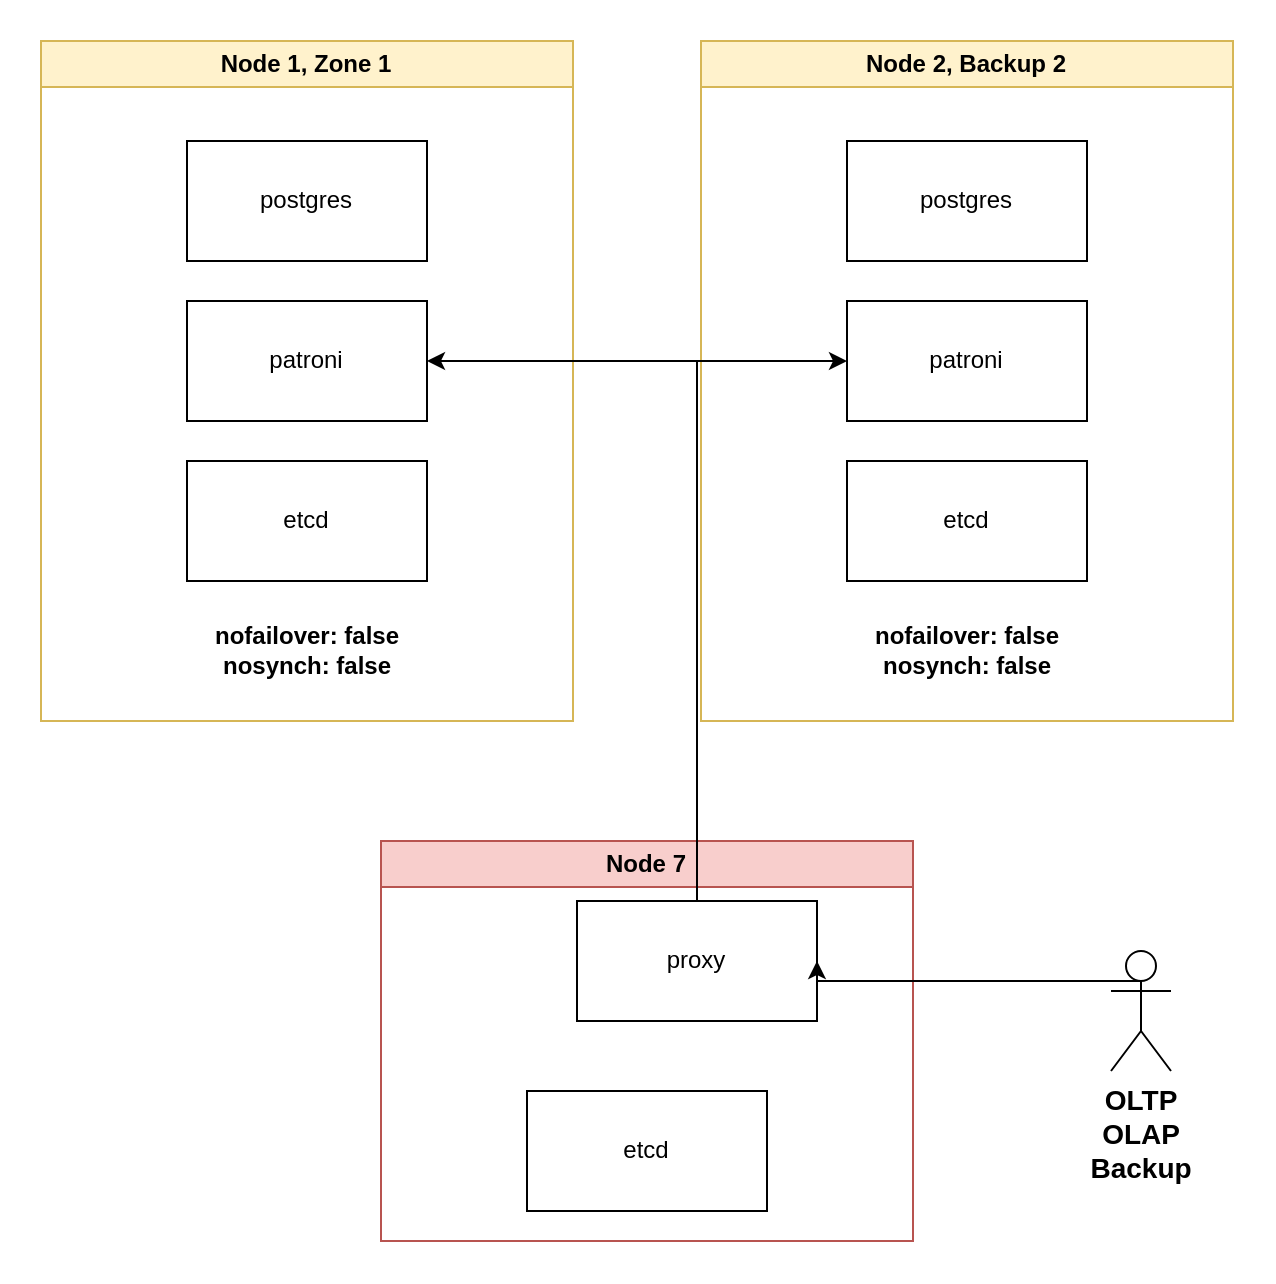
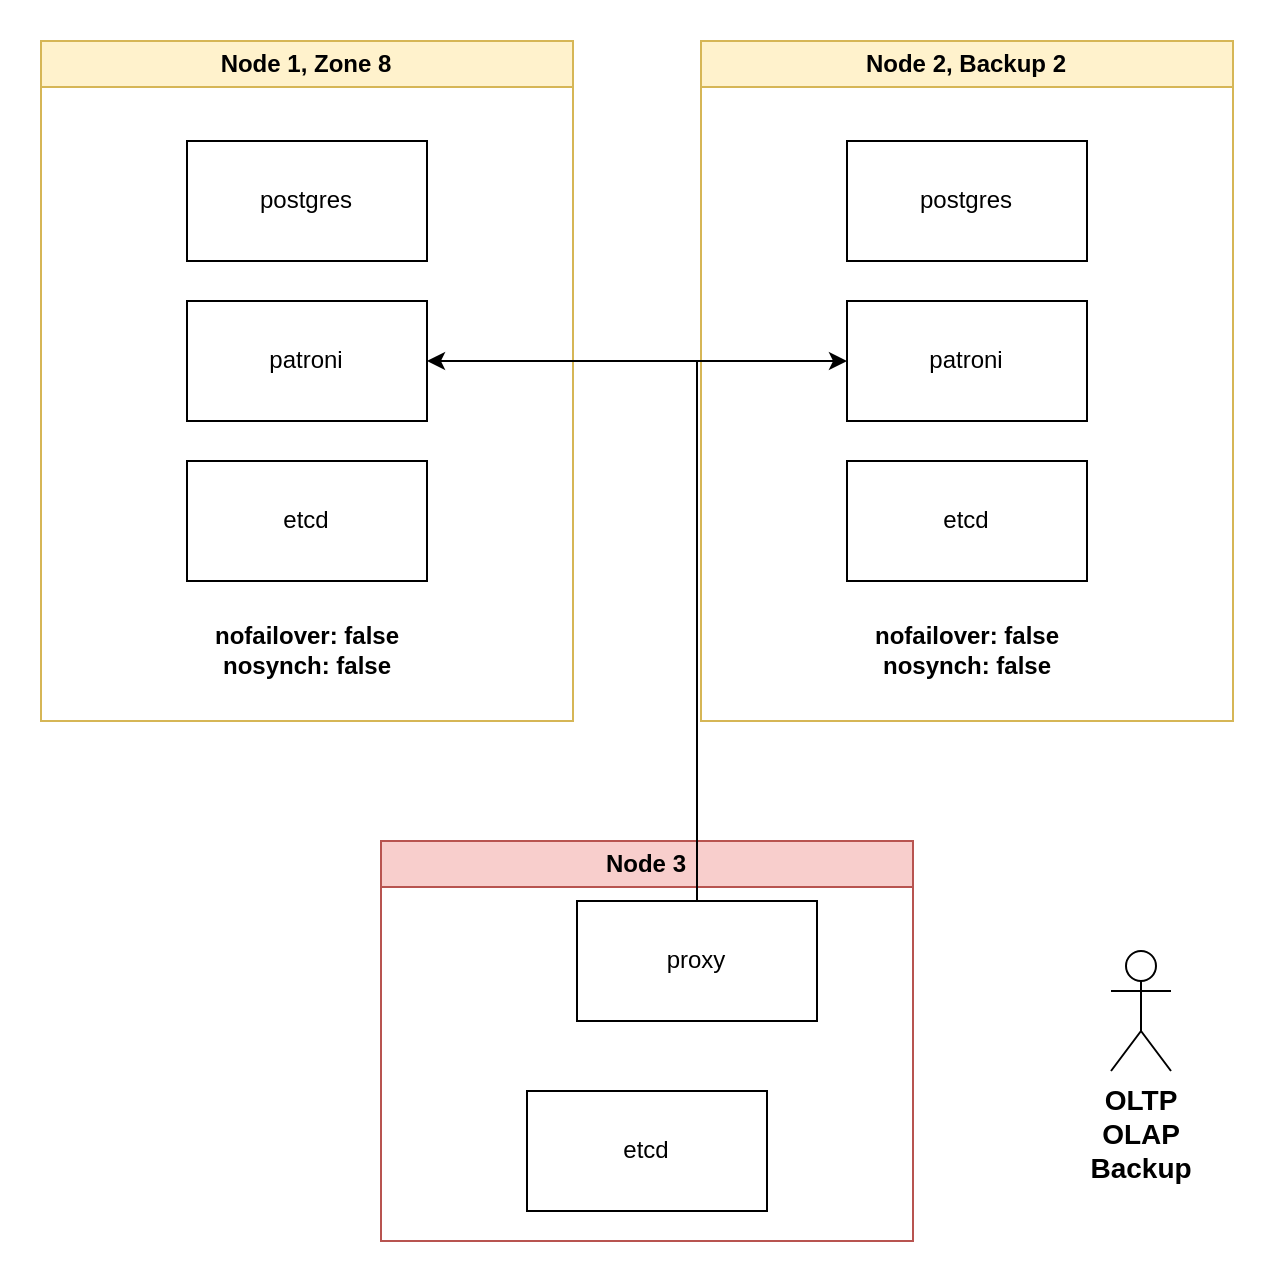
- <mxCell id="2" value="Node 1, Zone 1" style="swimlane;whiteSpace=wrap;html=1;fillColor=#fff2cc;strokeColor=#d6b656;" vertex="1" parent="1"><mxGeometry width="266" height="340" as="geometry" x="20" y="20" /></mxCell>
+ <mxCell id="2" value="Node 1, Zone 8" style="swimlane;whiteSpace=wrap;html=1;fillColor=#fff2cc;strokeColor=#d6b656;" vertex="1" parent="1"><mxGeometry width="266" height="340" as="geometry" x="20" y="20" /></mxCell>
- <mxCell id="12" value="Node 7" style="swimlane;whiteSpace=wrap;html=1;fillColor=#f8cecc;strokeColor=#b85450;" vertex="1" parent="1"><mxGeometry x="190" y="420" width="266" height="200" as="geometry" /></mxCell>
+ <mxCell id="12" value="Node 3" style="swimlane;whiteSpace=wrap;html=1;fillColor=#f8cecc;strokeColor=#b85450;" vertex="1" parent="1"><mxGeometry x="190" y="420" width="266" height="200" as="geometry" /></mxCell>
- <mxCell id="15" style="edgeStyle=orthogonalEdgeStyle;rounded=0;orthogonalLoop=1;jettySize=auto;html=1;exitX=0.5;exitY=0.5;exitDx=0;exitDy=0;exitPerimeter=0;entryX=1;entryY=0.5;entryDx=0;entryDy=0;" edge="1" parent="1" source="16" target="14"><mxGeometry relative="1" as="geometry"><mxPoint x="500" y="650" as="targetPoint" /><Array as="points"><mxPoint x="530" y="490" /><mxPoint x="530" y="490" /></Array></mxGeometry></mxCell>
